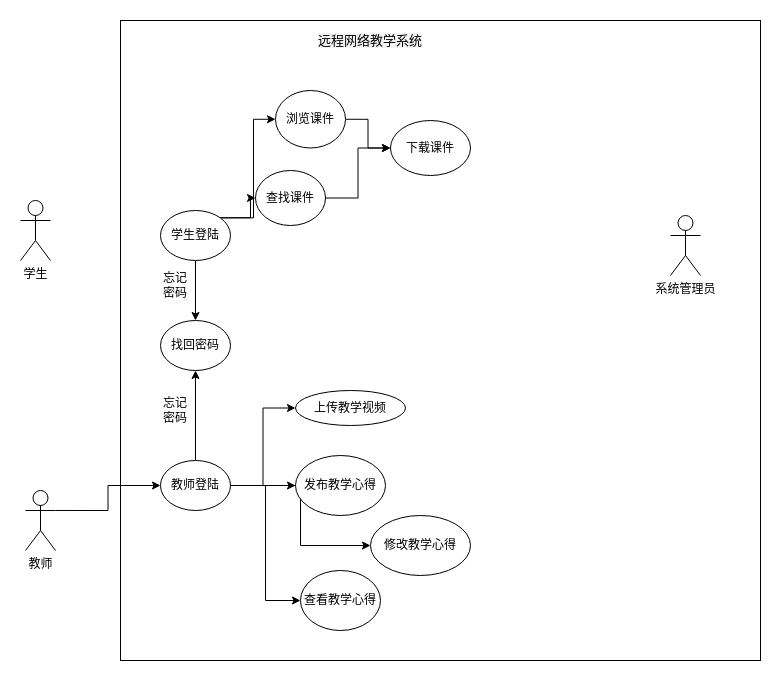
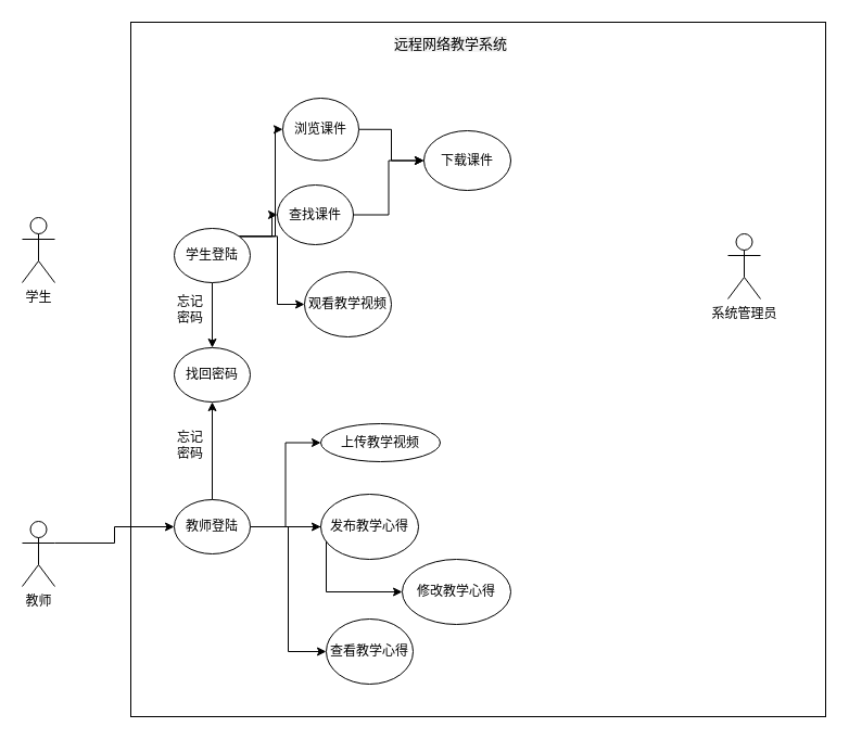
- <mxCell id="4" value="&lt;span style=&quot;font-size: 13px ; text-align: left ; background-color: rgb(244 , 244 , 244)&quot;&gt;远程网络教学系统&lt;/span&gt;" style="text;html=1;strokeColor=none;fillColor=none;align=center;verticalAlign=middle;whiteSpace=wrap;rounded=0;" vertex="1" parent="1"><mxGeometry x="305" y="30" width="130" height="20" as="geometry" /></mxCell>
+ <mxCell id="4" value="&lt;span style=&quot;font-size: 13px ; text-align: left ; background-color: rgb(244 , 244 , 244)&quot;&gt;远程网络教学系统&lt;/span&gt;" style="text;html=1;strokeColor=none;fillColor=none;align=center;verticalAlign=middle;whiteSpace=wrap;rounded=0;" vertex="1" parent="1"><mxGeometry x="350" y="30" width="130" height="20" as="geometry" /></mxCell>
- <mxCell id="21" value="浏览课件" style="ellipse;whiteSpace=wrap;html=1;" vertex="1" parent="1"><mxGeometry x="275" y="90" width="70" height="57.5" as="geometry" /></mxCell>
+ <mxCell id="21" value="浏览课件" style="ellipse;whiteSpace=wrap;html=1;" vertex="1" parent="1"><mxGeometry x="260" y="90" width="70" height="57.5" as="geometry" /></mxCell>
+ <mxCell id="8" style="edgeStyle=orthogonalEdgeStyle;rounded=0;orthogonalLoop=1;jettySize=auto;html=1;exitX=1;exitY=0;exitDx=0;exitDy=0;entryX=0;entryY=0.5;entryDx=0;entryDy=0;" edge="1" parent="1" source="9" target="25"><mxGeometry relative="1" as="geometry" /></mxCell>
+ <mxCell id="25" value="观看教学视频" style="ellipse;whiteSpace=wrap;html=1;" vertex="1" parent="1"><mxGeometry x="280" y="250" width="80" height="60" as="geometry" /></mxCell>
- <mxCell id="18" value="教师" style="shape=umlActor;verticalLabelPosition=bottom;verticalAlign=top;html=1;outlineConnect=0;" vertex="1" parent="1"><mxGeometry x="25" y="490" width="30" height="60" as="geometry" /></mxCell>
+ <mxCell id="18" value="教师" style="shape=umlActor;verticalLabelPosition=bottom;verticalAlign=top;html=1;outlineConnect=0;" vertex="1" parent="1"><mxGeometry x="20" y="480" width="30" height="60" as="geometry" /></mxCell>
